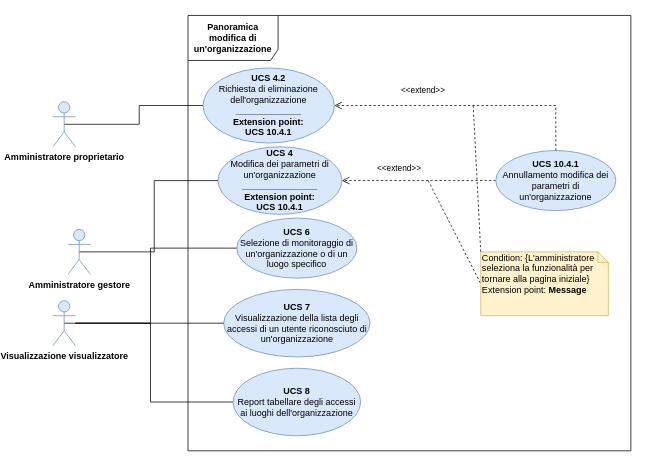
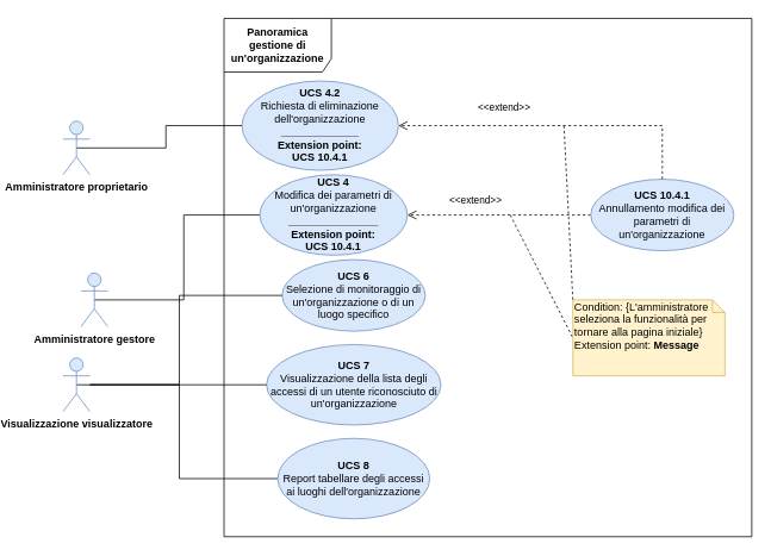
- <mxCell id="4" value="&lt;b&gt;Panoramica modifica di un'organizzazione&lt;/b&gt;" style="shape=umlFrame;whiteSpace=wrap;html=1;width=120;height=60;" parent="1" vertex="1"><mxGeometry x="200" y="20" width="590" height="580" as="geometry" /></mxCell>
+ <mxCell id="4" value="&lt;b&gt;Panoramica gestione di un'organizzazione&lt;/b&gt;" style="shape=umlFrame;whiteSpace=wrap;html=1;width=120;height=60;" parent="1" vertex="1"><mxGeometry x="200" y="20" width="590" height="580" as="geometry" /></mxCell>
